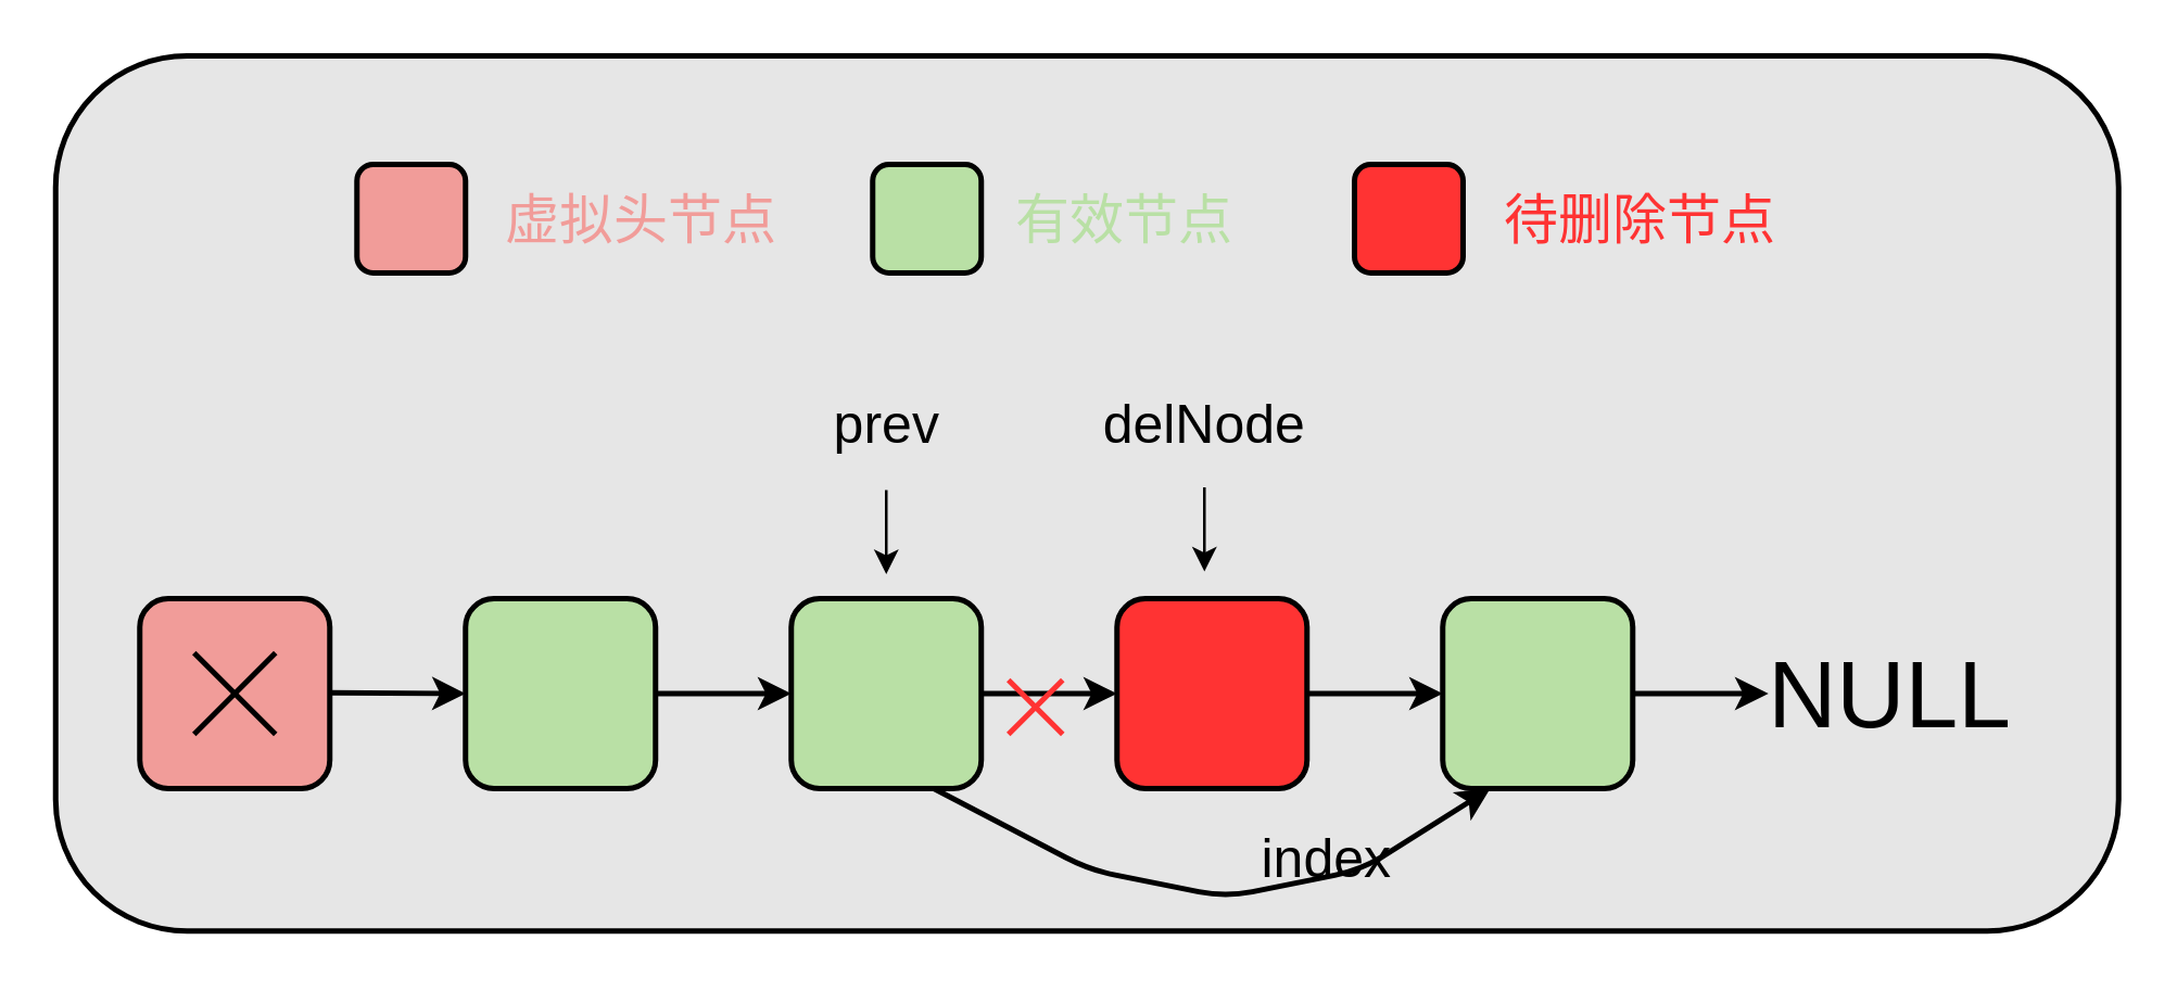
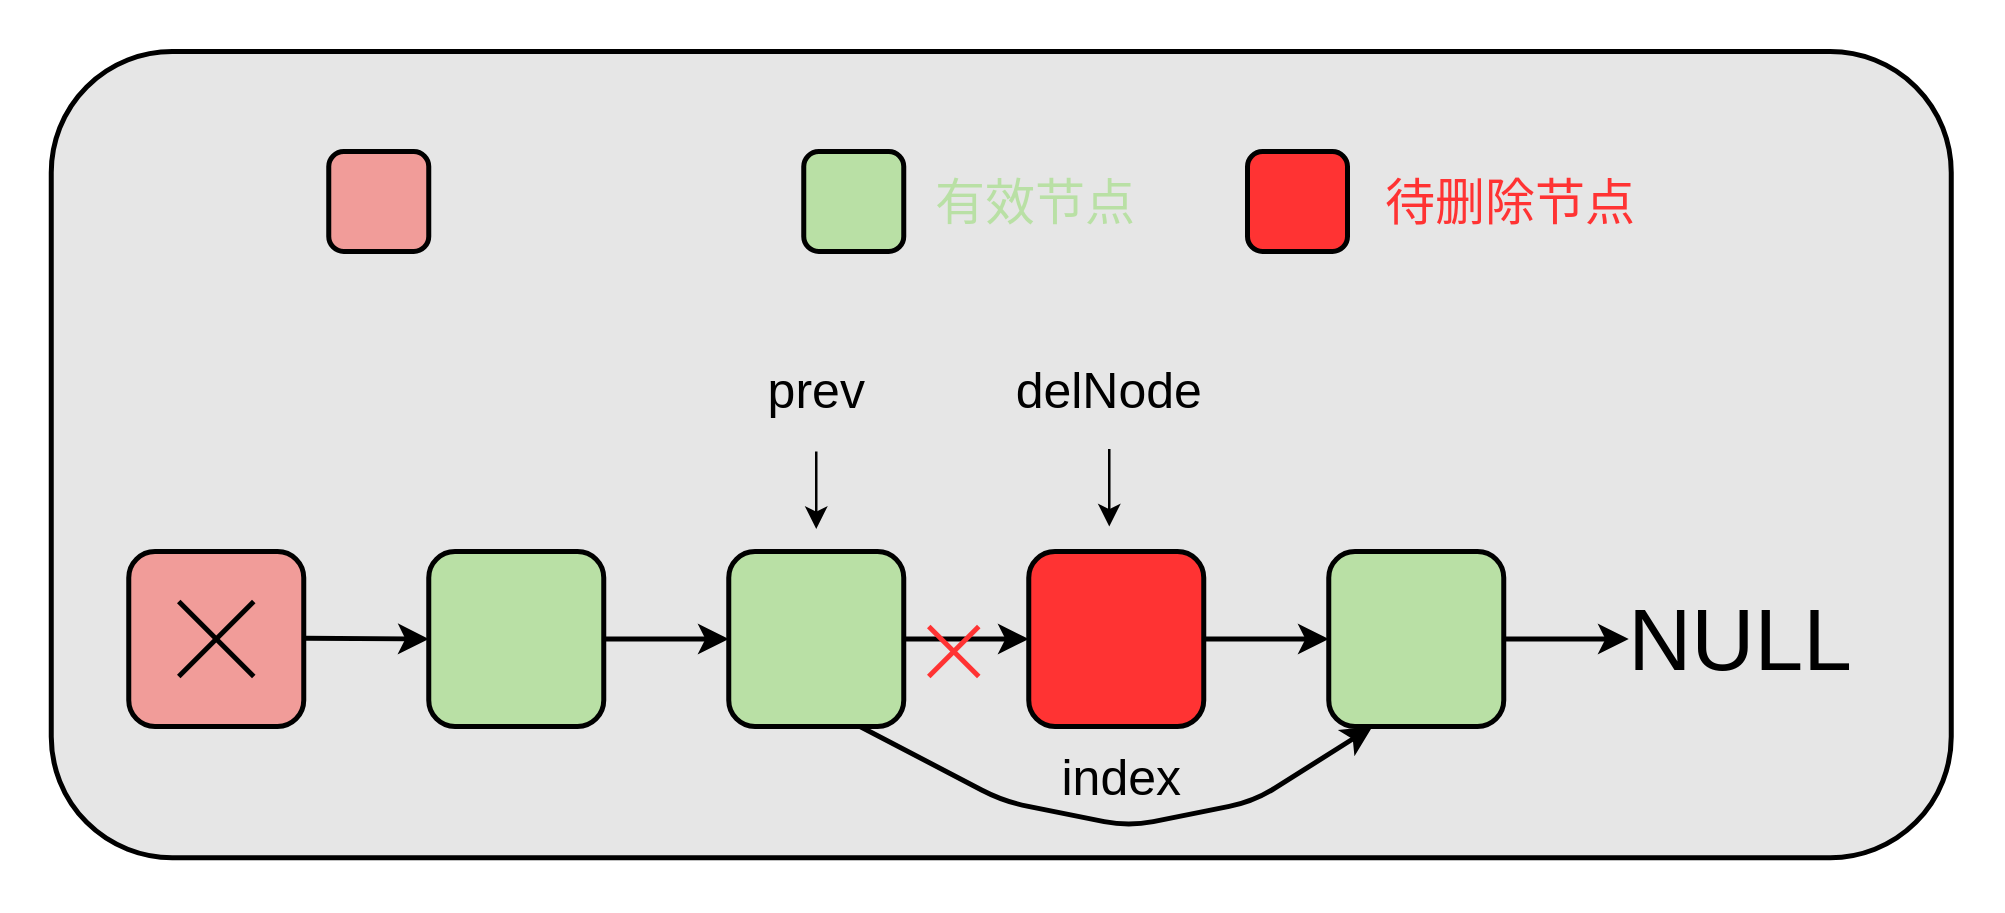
- <mxCell id="4" value="&lt;font style=&quot;font-size: 20px&quot; color=&quot;#f19c99&quot;&gt;虚拟头节点&lt;/font&gt;" style="text;html=1;strokeColor=none;fillColor=none;align=center;verticalAlign=middle;whiteSpace=wrap;rounded=0;" vertex="1" parent="1"><mxGeometry x="181" y="60" width="110" height="40" as="geometry" /></mxCell>
- <mxCell id="29" value="&lt;font style=&quot;font-size: 20px&quot;&gt;index&lt;/font&gt;" style="text;html=1;strokeColor=none;fillColor=none;align=center;verticalAlign=middle;whiteSpace=wrap;rounded=0;" vertex="1" parent="1"><mxGeometry x="456" y="300" width="65" height="30" as="geometry" /></mxCell>
+ <mxCell id="29" value="&lt;font style=&quot;font-size: 20px&quot;&gt;index&lt;/font&gt;" style="text;html=1;strokeColor=none;fillColor=none;align=center;verticalAlign=middle;whiteSpace=wrap;rounded=0;" vertex="1" parent="1"><mxGeometry x="416" y="295" width="65" height="30" as="geometry" /></mxCell>
